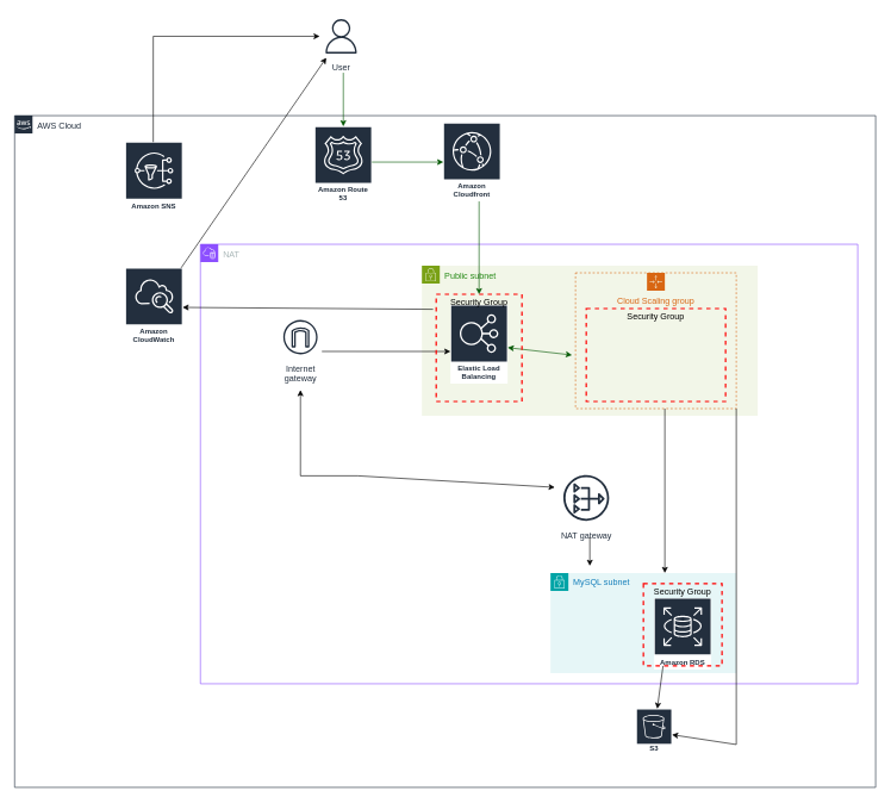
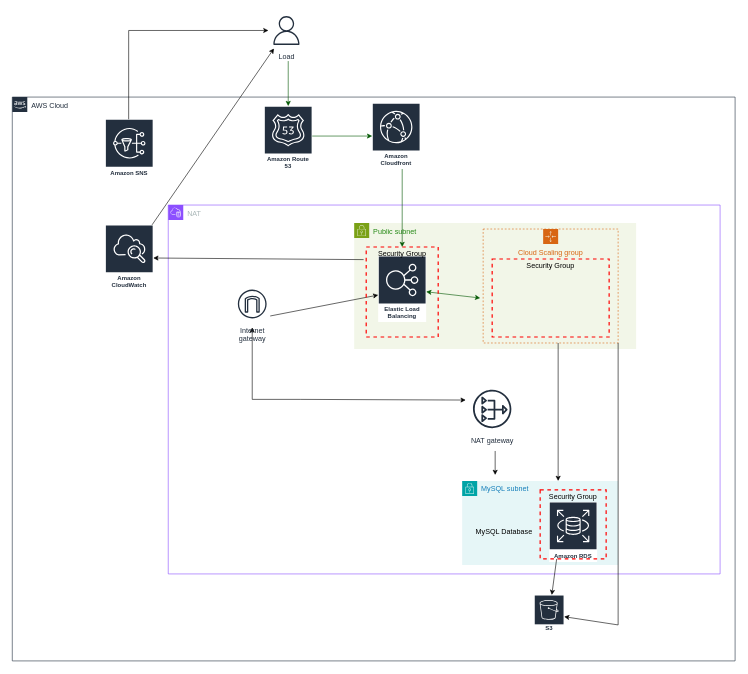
- <mxCell id="31" value="User" style="sketch=0;outlineConnect=0;fontColor=#232F3E;gradientColor=none;strokeColor=#232F3E;fillColor=#ffffff;dashed=0;verticalLabelPosition=bottom;verticalAlign=top;align=center;html=1;fontSize=12;fontStyle=0;aspect=fixed;shape=mxgraph.aws4.resourceIcon;resIcon=mxgraph.aws4.user;" vertex="1" parent="1"><mxGeometry x="447" y="20" width="60" height="60" as="geometry" /></mxCell>
+ <mxCell id="31" value="Load" style="sketch=0;outlineConnect=0;fontColor=#232F3E;gradientColor=none;strokeColor=#232F3E;fillColor=#ffffff;dashed=0;verticalLabelPosition=bottom;verticalAlign=top;align=center;html=1;fontSize=12;fontStyle=0;aspect=fixed;shape=mxgraph.aws4.resourceIcon;resIcon=mxgraph.aws4.user;" vertex="1" parent="1"><mxGeometry x="447" y="20" width="60" height="60" as="geometry" /></mxCell>
- <mxCell id="21" value="Internet&#10;gateway" style="sketch=0;outlineConnect=0;fontColor=#232F3E;gradientColor=none;strokeColor=#232F3E;fillColor=#ffffff;dashed=0;verticalLabelPosition=bottom;verticalAlign=top;align=center;html=1;fontSize=12;fontStyle=0;aspect=fixed;shape=mxgraph.aws4.resourceIcon;resIcon=mxgraph.aws4.internet_gateway;" vertex="1" parent="13"><mxGeometry x="110" y="100" width="60" height="60" as="geometry" /></mxCell>
+ <mxCell id="21" value="Internet&#10;gateway" style="sketch=0;outlineConnect=0;fontColor=#232F3E;gradientColor=none;strokeColor=#232F3E;fillColor=#ffffff;dashed=0;verticalLabelPosition=bottom;verticalAlign=top;align=center;html=1;fontSize=12;fontStyle=0;aspect=fixed;shape=mxgraph.aws4.resourceIcon;resIcon=mxgraph.aws4.internet_gateway;" vertex="1" parent="13"><mxGeometry x="110" y="135" width="60" height="60" as="geometry" /></mxCell>
- <mxCell id="17" value="NAT gateway" style="sketch=0;outlineConnect=0;fontColor=#232F3E;gradientColor=none;strokeColor=#232F3E;fillColor=#ffffff;dashed=0;verticalLabelPosition=bottom;verticalAlign=top;align=center;html=1;fontSize=12;fontStyle=0;aspect=fixed;shape=mxgraph.aws4.resourceIcon;resIcon=mxgraph.aws4.nat_gateway;" vertex="1" parent="13"><mxGeometry x="500" y="315" width="80" height="80" as="geometry" /></mxCell>
+ <mxCell id="17" value="NAT gateway" style="sketch=0;outlineConnect=0;fontColor=#232F3E;gradientColor=none;strokeColor=#232F3E;fillColor=#ffffff;dashed=0;verticalLabelPosition=bottom;verticalAlign=top;align=center;html=1;fontSize=12;fontStyle=0;aspect=fixed;shape=mxgraph.aws4.resourceIcon;resIcon=mxgraph.aws4.nat_gateway;" vertex="1" parent="13"><mxGeometry x="500" y="300" width="80" height="80" as="geometry" /></mxCell>
+ <mxCell id="23" value="MySQL Database" style="text;strokeColor=none;align=center;fillColor=none;html=1;verticalAlign=middle;whiteSpace=wrap;rounded=0;" vertex="1" parent="13"><mxGeometry x="500" y="530" width="120" height="30" as="geometry" /></mxCell>
